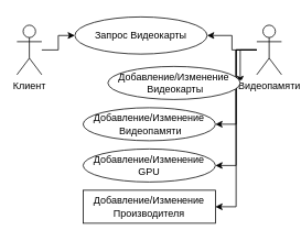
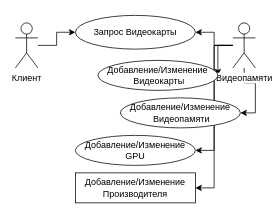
- <mxCell id="4" value="Запрос Видеокарты" style="ellipse;whiteSpace=wrap;html=1;" vertex="1" parent="1"><mxGeometry x="90" y="20" width="160" height="45" as="geometry" /></mxCell>
+ <mxCell id="4" value="Запрос Видеокарты" style="ellipse;whiteSpace=wrap;html=1;" vertex="1" parent="1"><mxGeometry x="100" y="20" width="160" height="45" as="geometry" /></mxCell>
- <mxCell id="12" value="Добавление/Изменение&lt;br&gt;&amp;nbsp;Видеопамяти" style="ellipse;whiteSpace=wrap;html=1;" vertex="1" parent="1"><mxGeometry x="100" y="130" width="160" height="40" as="geometry" /></mxCell>
+ <mxCell id="12" value="Добавление/Изменение&lt;br&gt;&amp;nbsp;Видеопамяти" style="ellipse;whiteSpace=wrap;html=1;" vertex="1" parent="1"><mxGeometry x="160" y="130" width="160" height="40" as="geometry" /></mxCell>
